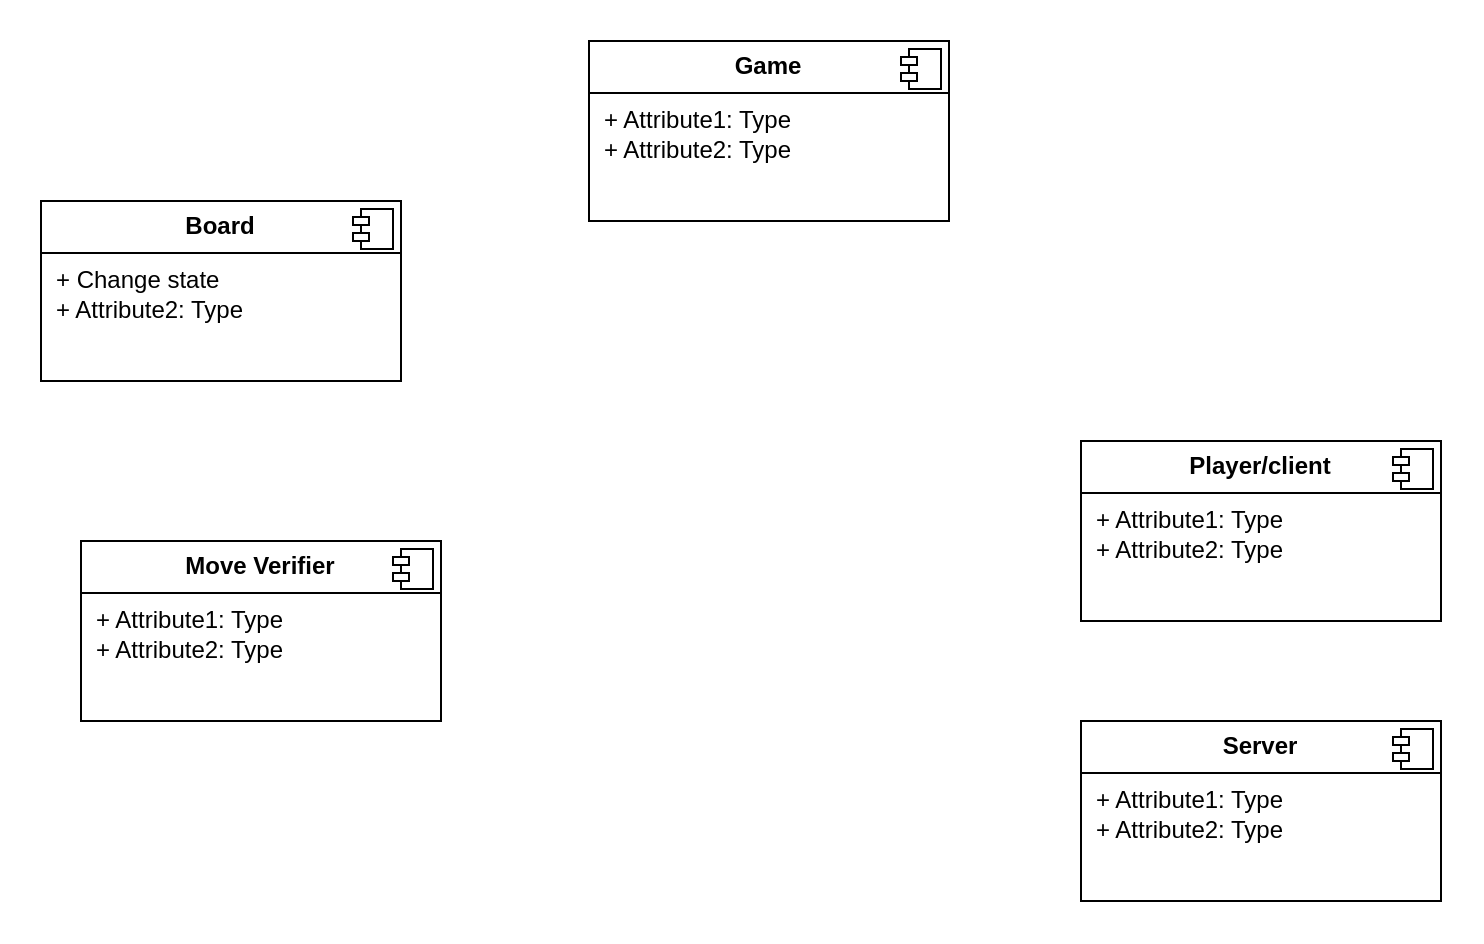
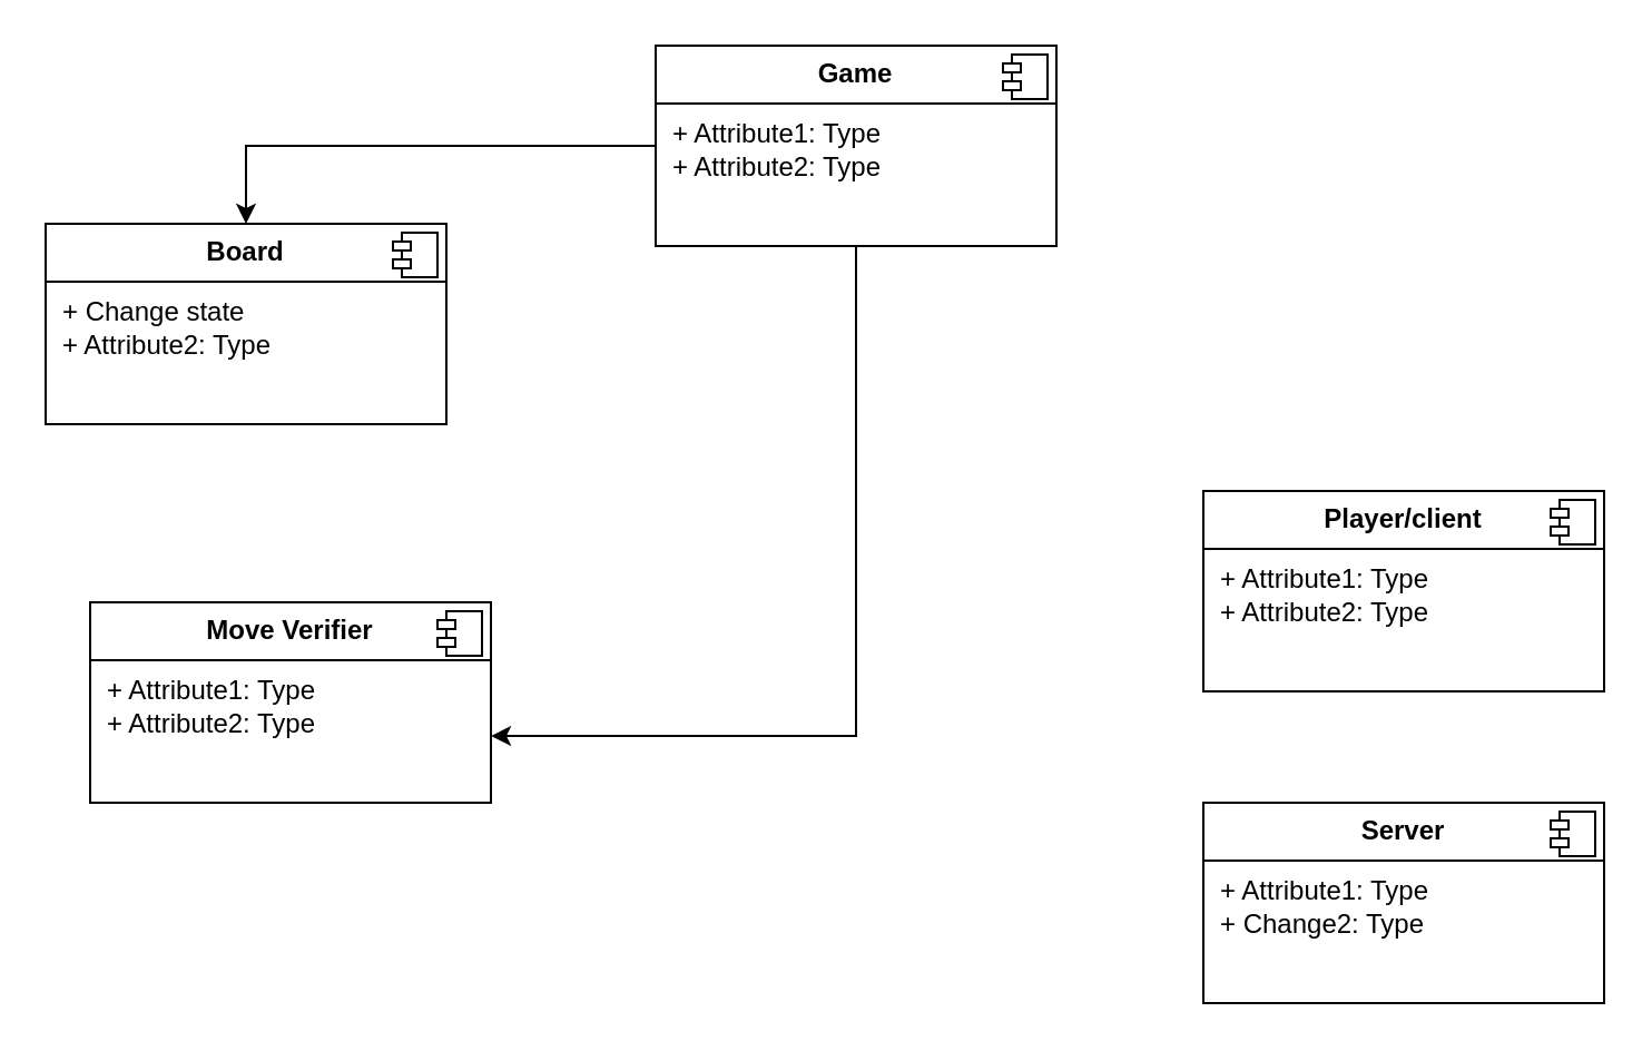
+ <mxCell id="10" style="edgeStyle=orthogonalEdgeStyle;rounded=0;orthogonalLoop=1;jettySize=auto;html=1;exitX=0;exitY=0.5;exitDx=0;exitDy=0;entryX=0.5;entryY=0;entryDx=0;entryDy=0;" edge="1" parent="1" source="11" target="4"><mxGeometry relative="1" as="geometry" /></mxCell>
+ <mxCell id="13" style="edgeStyle=orthogonalEdgeStyle;rounded=0;orthogonalLoop=1;jettySize=auto;html=1;exitX=0.5;exitY=1;exitDx=0;exitDy=0;entryX=1;entryY=0.667;entryDx=0;entryDy=0;entryPerimeter=0;" edge="1" parent="1" source="11" target="6"><mxGeometry relative="1" as="geometry" /></mxCell>
- <mxCell id="2" value="&lt;p style=&quot;margin:0px;margin-top:6px;text-align:center;&quot;&gt;&lt;b&gt;Server&lt;/b&gt;&lt;/p&gt;&lt;hr size=&quot;1&quot; style=&quot;border-style:solid;&quot;&gt;&lt;p style=&quot;margin:0px;margin-left:8px;&quot;&gt;+ Attribute1: Type&lt;br&gt;+ Attribute2: Type&lt;/p&gt;" style="align=left;overflow=fill;html=1;dropTarget=0;whiteSpace=wrap;" parent="1" vertex="1"><mxGeometry x="540" y="360" width="180" height="90" as="geometry" /></mxCell>
+ <mxCell id="2" value="&lt;p style=&quot;margin:0px;margin-top:6px;text-align:center;&quot;&gt;&lt;b&gt;Server&lt;/b&gt;&lt;/p&gt;&lt;hr size=&quot;1&quot; style=&quot;border-style:solid;&quot;&gt;&lt;p style=&quot;margin:0px;margin-left:8px;&quot;&gt;+ Attribute1: Type&lt;br&gt;+ Change2: Type&lt;/p&gt;" style="align=left;overflow=fill;html=1;dropTarget=0;whiteSpace=wrap;" parent="1" vertex="1"><mxGeometry x="540" y="360" width="180" height="90" as="geometry" /></mxCell>
